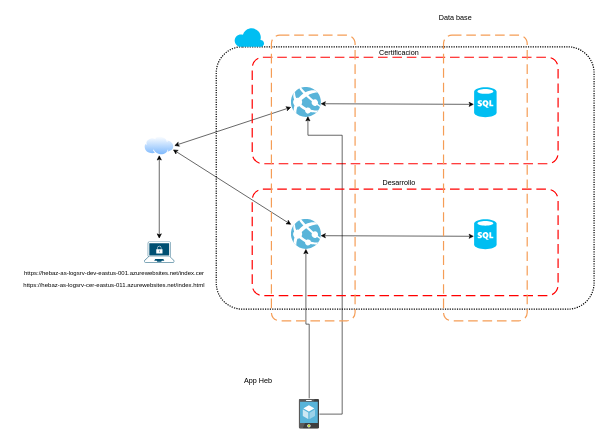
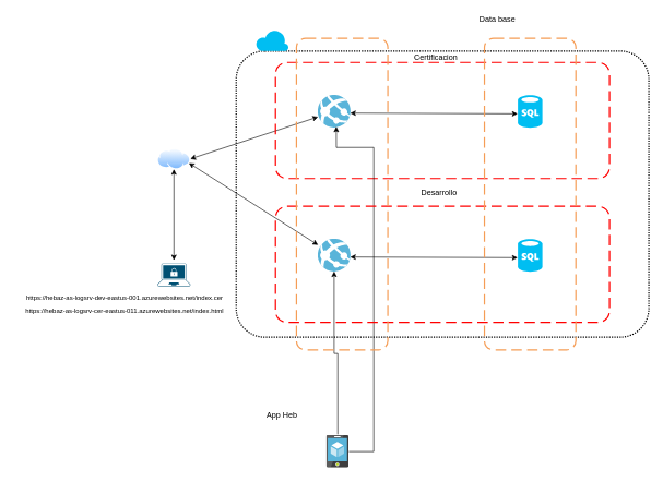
- <mxCell id="26" value="Desarrollo" style="text;html=1;strokeColor=none;fillColor=none;align=center;verticalAlign=middle;whiteSpace=wrap;rounded=0;" vertex="1" parent="1"><mxGeometry x="635" y="295" width="60" height="20" as="geometry" /></mxCell>
+ <mxCell id="26" value="Desarrollo" style="text;html=1;strokeColor=none;fillColor=none;align=center;verticalAlign=middle;whiteSpace=wrap;rounded=0;" vertex="1" parent="1"><mxGeometry x="640" y="285" width="60" height="20" as="geometry" /></mxCell>
